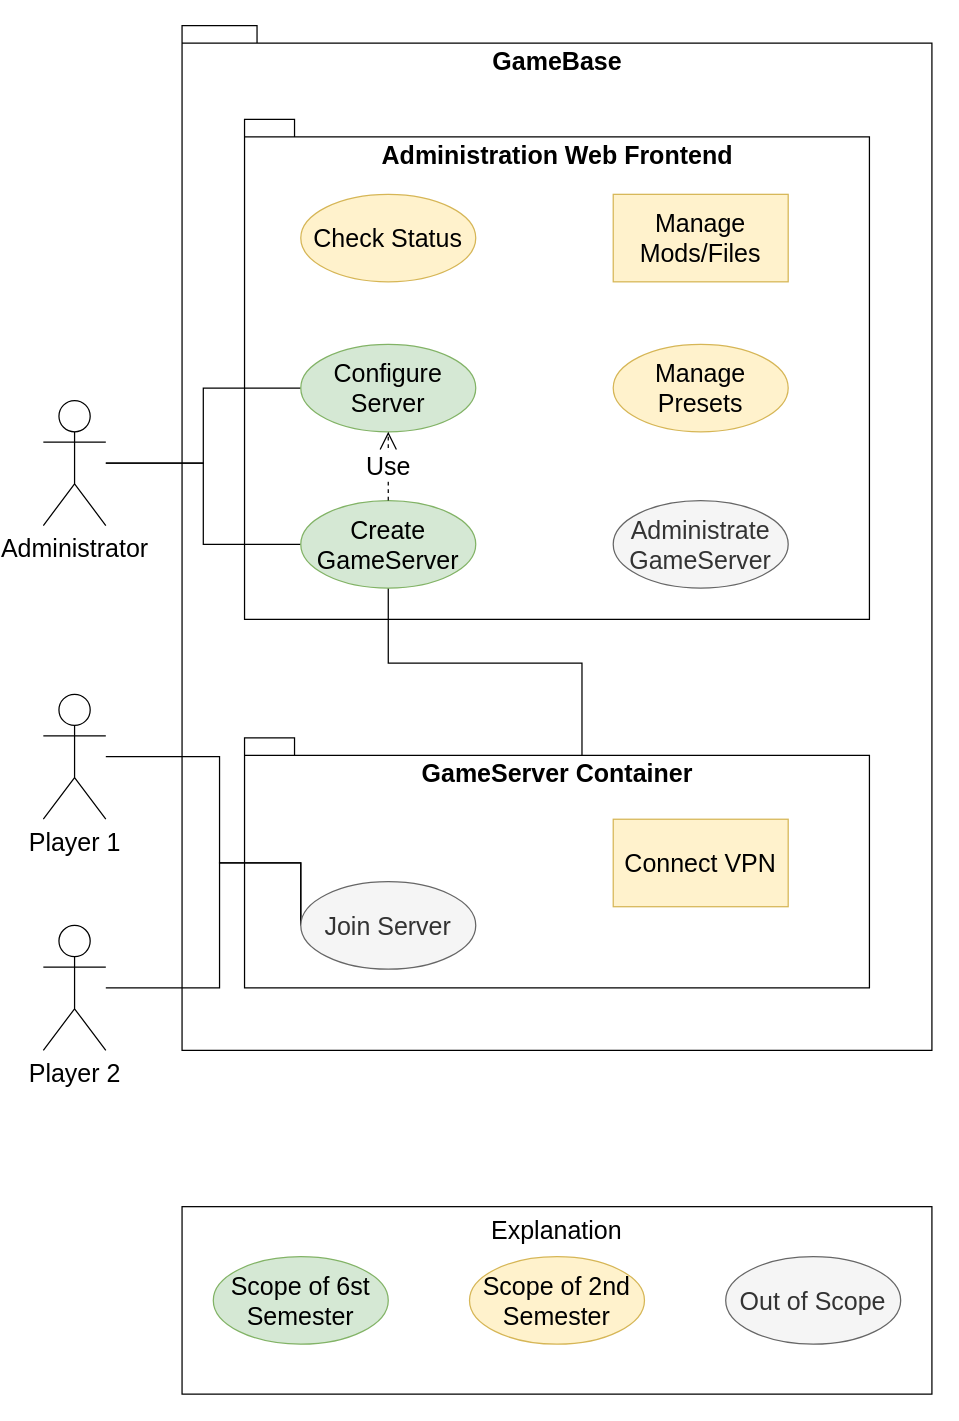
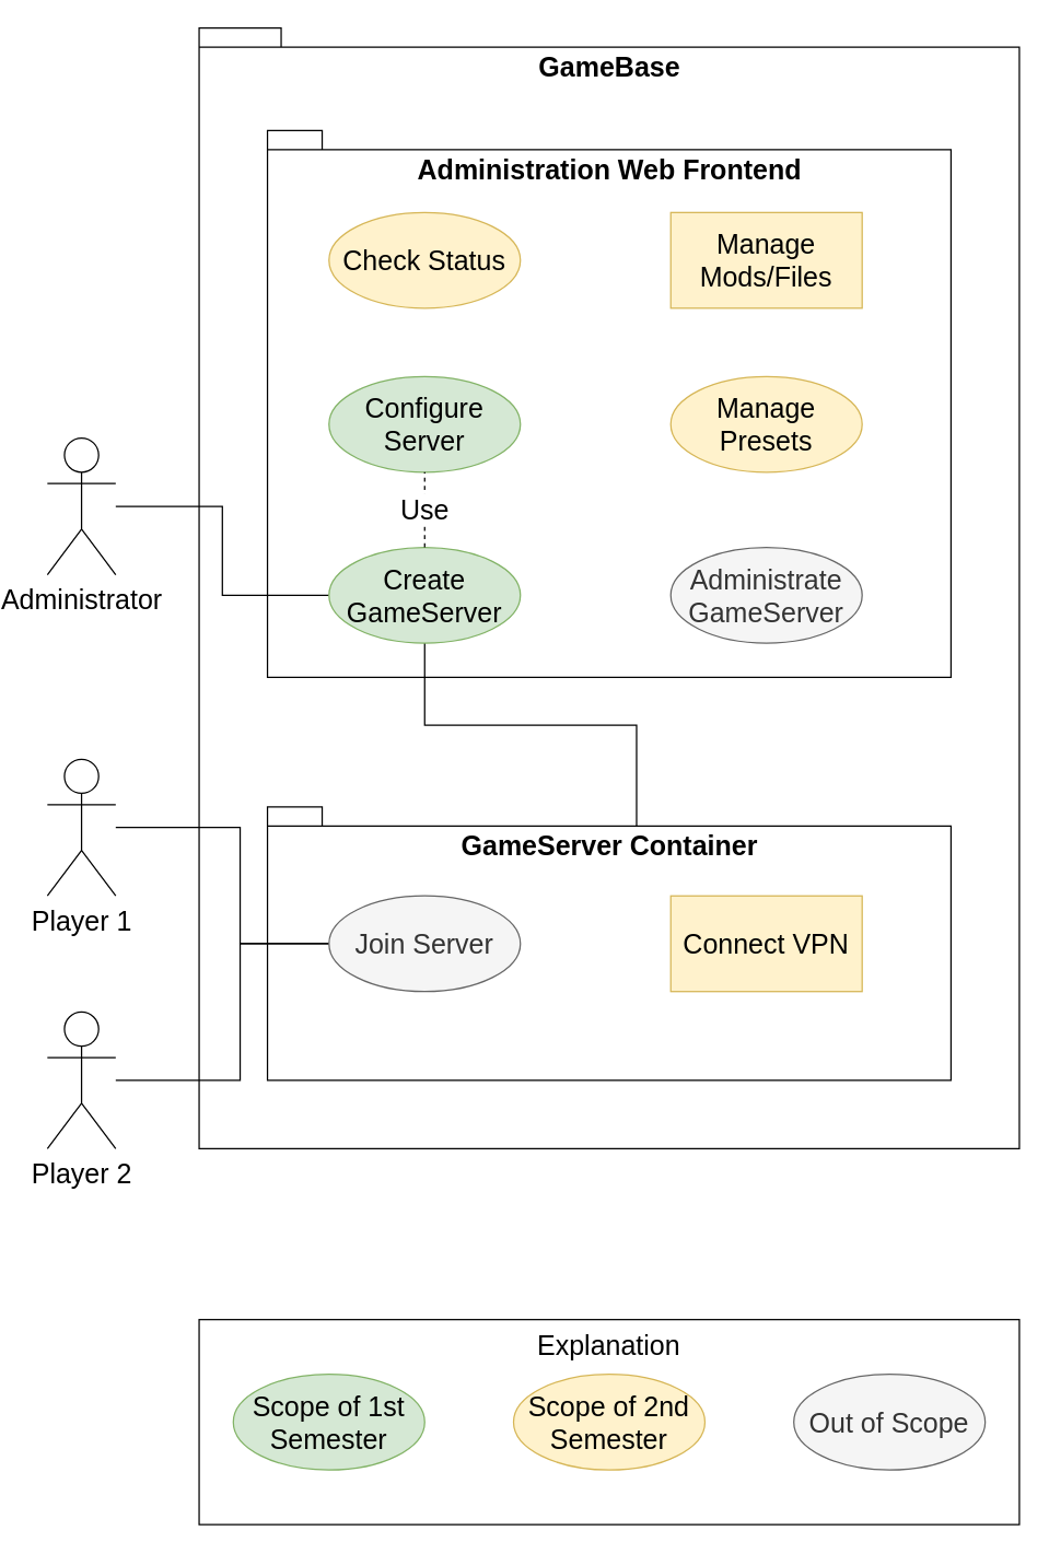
- <mxCell id="6" style="edgeStyle=orthogonalEdgeStyle;rounded=0;orthogonalLoop=1;jettySize=auto;html=1;entryX=0;entryY=0.5;entryDx=0;entryDy=0;endArrow=none;endFill=0;" parent="1" source="7" target="15" edge="1"><mxGeometry relative="1" as="geometry" /></mxCell>
- <mxCell id="19" value="Use" style="endArrow=open;endSize=12;dashed=1;html=1;fontSize=20;entryX=0.5;entryY=1;entryDx=0;entryDy=0;exitX=0.5;exitY=0;exitDx=0;exitDy=0;" parent="1" source="14" target="15" edge="1"><mxGeometry width="160" relative="1" as="geometry"><mxPoint x="-19" y="890" as="sourcePoint" /><mxPoint x="141" y="890" as="targetPoint" /></mxGeometry></mxCell>
+ <mxCell id="19" value="Use" style="endArrow=none;endSize=12;dashed=1;html=1;fontSize=20;entryX=0.5;entryY=1;entryDx=0;entryDy=0;exitX=0.5;exitY=0;exitDx=0;exitDy=0;" parent="1" source="14" target="15" edge="1"><mxGeometry width="160" relative="1" as="geometry"><mxPoint x="-19" y="890" as="sourcePoint" /><mxPoint x="141" y="890" as="targetPoint" /></mxGeometry></mxCell>
- <mxCell id="12" value="&lt;div&gt;Join Server&lt;/div&gt;" style="ellipse;whiteSpace=wrap;html=1;fontSize=20;fillColor=#f5f5f5;strokeColor=#666666;fontColor=#333333;" parent="1" vertex="1"><mxGeometry x="226" y="705" width="140" height="70" as="geometry" /></mxCell>
+ <mxCell id="12" value="&lt;div&gt;Join Server&lt;/div&gt;" style="ellipse;whiteSpace=wrap;html=1;fontSize=20;fillColor=#f5f5f5;strokeColor=#666666;fontColor=#333333;" parent="1" vertex="1"><mxGeometry x="226" y="655" width="140" height="70" as="geometry" /></mxCell>
- <mxCell id="22" value="Scope of 6st Semester" style="ellipse;whiteSpace=wrap;html=1;fontSize=20;align=center;fillColor=#d5e8d4;strokeColor=#82b366;" parent="1" vertex="1"><mxGeometry x="156" y="1005" width="140" height="70" as="geometry" /></mxCell>
+ <mxCell id="22" value="Scope of 1st Semester" style="ellipse;whiteSpace=wrap;html=1;fontSize=20;align=center;fillColor=#d5e8d4;strokeColor=#82b366;" parent="1" vertex="1"><mxGeometry x="156" y="1005" width="140" height="70" as="geometry" /></mxCell>
